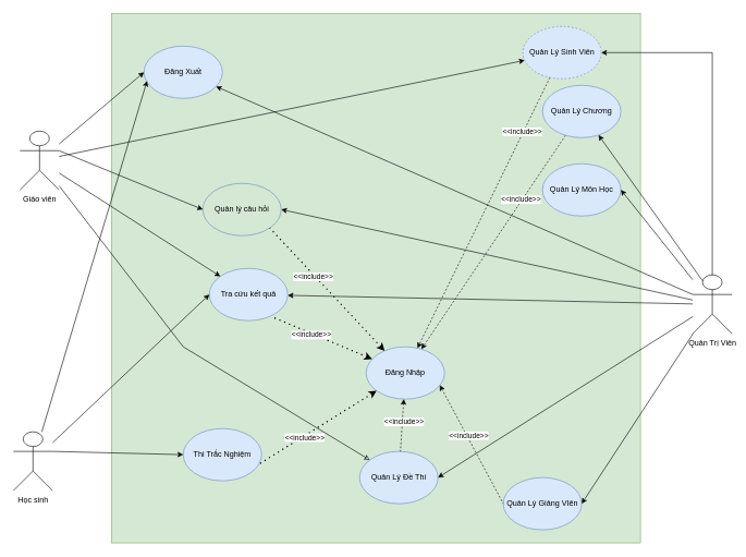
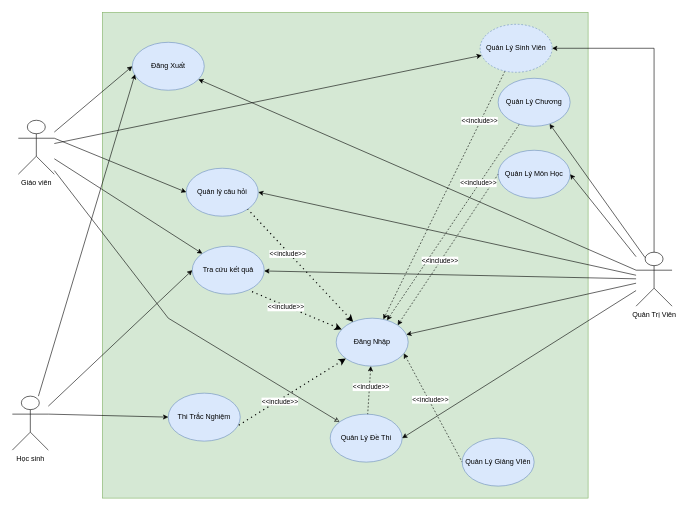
- <mxCell id="10" value="Quản lý câu hỏi" style="ellipse;whiteSpace=wrap;html=1;fillColor=#d5e8d4;strokeColor=#6c8ebf;" parent="1" vertex="1"><mxGeometry x="310" y="280" width="120" height="80" as="geometry" /></mxCell>
+ <mxCell id="10" value="Quản lý câu hỏi" style="ellipse;whiteSpace=wrap;html=1;fillColor=#dae8fc;strokeColor=#6c8ebf;" parent="1" vertex="1"><mxGeometry x="310" y="280" width="120" height="80" as="geometry" /></mxCell>
+ <mxCell id="31" value="" style="endArrow=none;dashed=1;html=1;rounded=0;exitX=1;exitY=0;exitDx=0;exitDy=0;entryX=0;entryY=0.5;entryDx=0;entryDy=0;endFill=0;startArrow=classic;startFill=1;" parent="1" source="11" target="24" edge="1"><mxGeometry width="50" height="50" relative="1" as="geometry"><mxPoint x="700" y="600" as="sourcePoint" /><mxPoint x="750" y="550" as="targetPoint" /></mxGeometry></mxCell>
+ <mxCell id="32" value="&amp;lt;&amp;lt;include&amp;gt;&amp;gt;" style="edgeLabel;html=1;align=center;verticalAlign=middle;resizable=0;points=[];" parent="31" vertex="1" connectable="0"><mxGeometry x="-0.148" y="2" relative="1" as="geometry"><mxPoint as="offset" /></mxGeometry></mxCell>
- <mxCell id="30" value="" style="endArrow=classic;html=1;rounded=0;entryX=1;entryY=0.5;entryDx=0;entryDy=0;" parent="1" source="2" target="28" edge="1"><mxGeometry width="50" height="50" relative="1" as="geometry"><mxPoint x="700" y="520" as="sourcePoint" /><mxPoint x="750" y="470" as="targetPoint" /></mxGeometry></mxCell>
+ <mxCell id="30" value="" style="endArrow=classic;html=1;rounded=0;" parent="1" source="2" target="11" edge="1"><mxGeometry width="50" height="50" relative="1" as="geometry"><mxPoint x="700" y="520" as="sourcePoint" /><mxPoint x="750" y="470" as="targetPoint" /></mxGeometry></mxCell>
